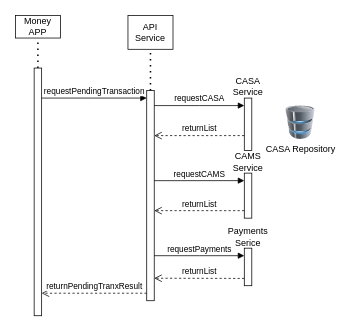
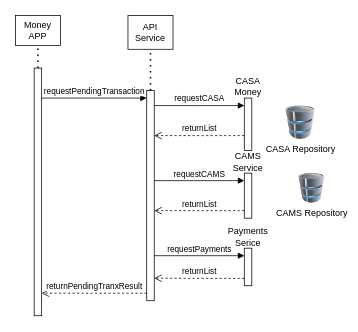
- <mxCell id="15" value="Money APP" style="rounded=0;whiteSpace=wrap;html=1;" vertex="1" parent="1"><mxGeometry x="20" y="20" width="60" height="30" as="geometry" /></mxCell>
+ <mxCell id="15" value="Money APP" style="rounded=0;whiteSpace=wrap;html=1;" vertex="1" parent="1"><mxGeometry x="20" y="20" width="60" height="40" as="geometry" /></mxCell>
- <mxCell id="19" value="CASA Service" style="text;html=1;strokeColor=none;fillColor=none;align=center;verticalAlign=middle;whiteSpace=wrap;rounded=0;" vertex="1" parent="1"><mxGeometry x="300" y="100" width="60" height="30" as="geometry" /></mxCell>
+ <mxCell id="19" value="CASA Money" style="text;html=1;strokeColor=none;fillColor=none;align=center;verticalAlign=middle;whiteSpace=wrap;rounded=0;" vertex="1" parent="1"><mxGeometry x="300" y="100" width="60" height="30" as="geometry" /></mxCell>
+ <mxCell id="18" value="CAMS Repository" style="image;html=1;image=img/lib/clip_art/computers/Database_128x128.png" vertex="1" parent="1"><mxGeometry x="375" y="230" width="80" height="40" as="geometry" /></mxCell>
